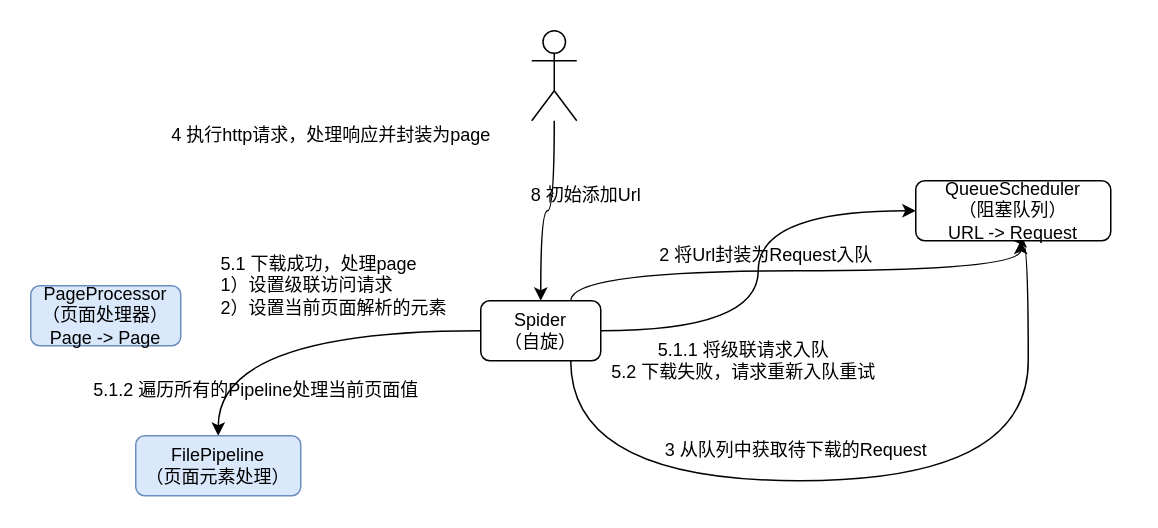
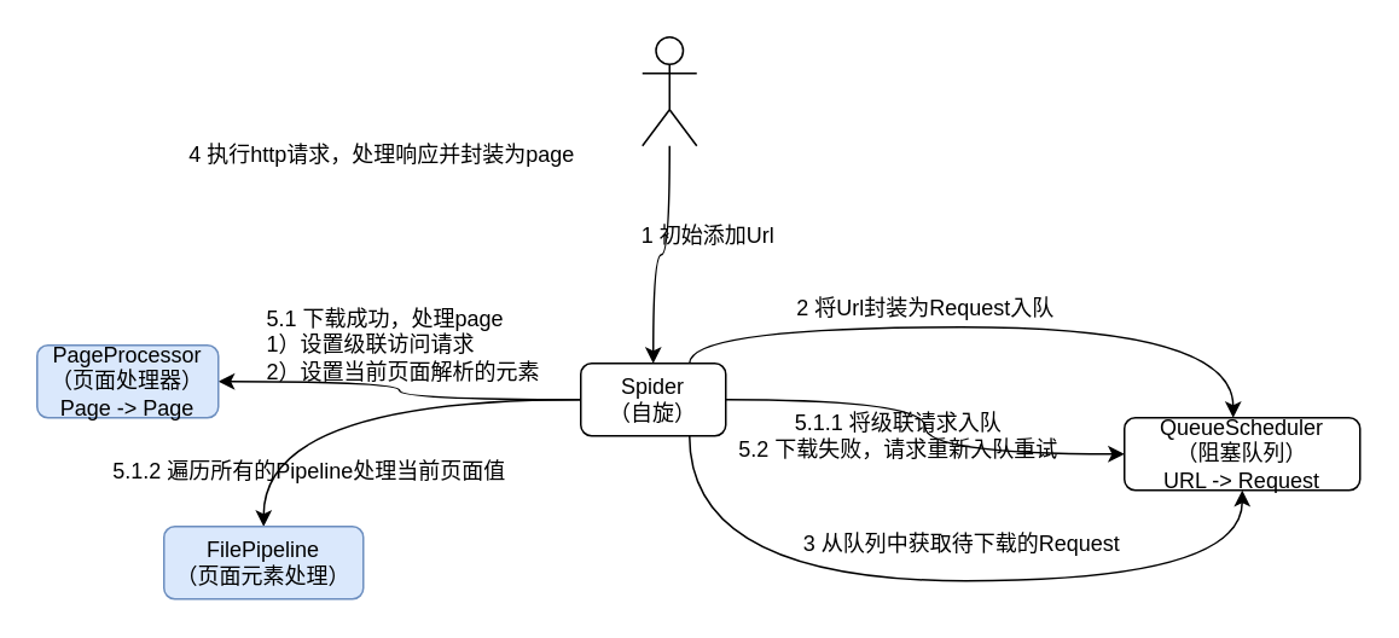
- <mxCell id="16" value="4 执行http请求，处理响应并封装为page" style="text;html=1;align=center;verticalAlign=middle;resizable=0;points=[];autosize=1;strokeColor=none;fillColor=none;" vertex="1" parent="1"><mxGeometry x="105" y="80" width="230" height="20" as="geometry" /></mxCell>
+ <mxCell id="16" value="4 执行http请求，处理响应并封装为page" style="text;html=1;align=center;verticalAlign=middle;resizable=0;points=[];autosize=1;strokeColor=none;fillColor=none;" vertex="1" parent="1"><mxGeometry x="95" y="75" width="230" height="20" as="geometry" /></mxCell>
- <mxCell id="11" value="8 初始添加Url" style="text;html=1;align=center;verticalAlign=middle;resizable=0;points=[];autosize=1;strokeColor=none;fillColor=none;" vertex="1" parent="1"><mxGeometry x="345" y="120" width="90" height="20" as="geometry" /></mxCell>
+ <mxCell id="11" value="1 初始添加Url" style="text;html=1;align=center;verticalAlign=middle;resizable=0;points=[];autosize=1;strokeColor=none;fillColor=none;" vertex="1" parent="1"><mxGeometry x="345" y="120" width="90" height="20" as="geometry" /></mxCell>
- <mxCell id="12" value="QueueScheduler&lt;br&gt;（阻塞队列）&lt;br&gt;URL -&amp;gt; Request" style="rounded=1;whiteSpace=wrap;html=1;" vertex="1" parent="1"><mxGeometry x="610" y="120" width="130" height="40" as="geometry" /></mxCell>
+ <mxCell id="12" value="QueueScheduler&lt;br&gt;（阻塞队列）&lt;br&gt;URL -&amp;gt; Request" style="rounded=1;whiteSpace=wrap;html=1;" vertex="1" parent="1"><mxGeometry x="620" y="230" width="130" height="40" as="geometry" /></mxCell>
+ <mxCell id="4" style="edgeStyle=orthogonalEdgeStyle;curved=1;rounded=0;orthogonalLoop=1;jettySize=auto;html=1;" edge="1" parent="1" source="7" target="8"><mxGeometry relative="1" as="geometry" /></mxCell>
